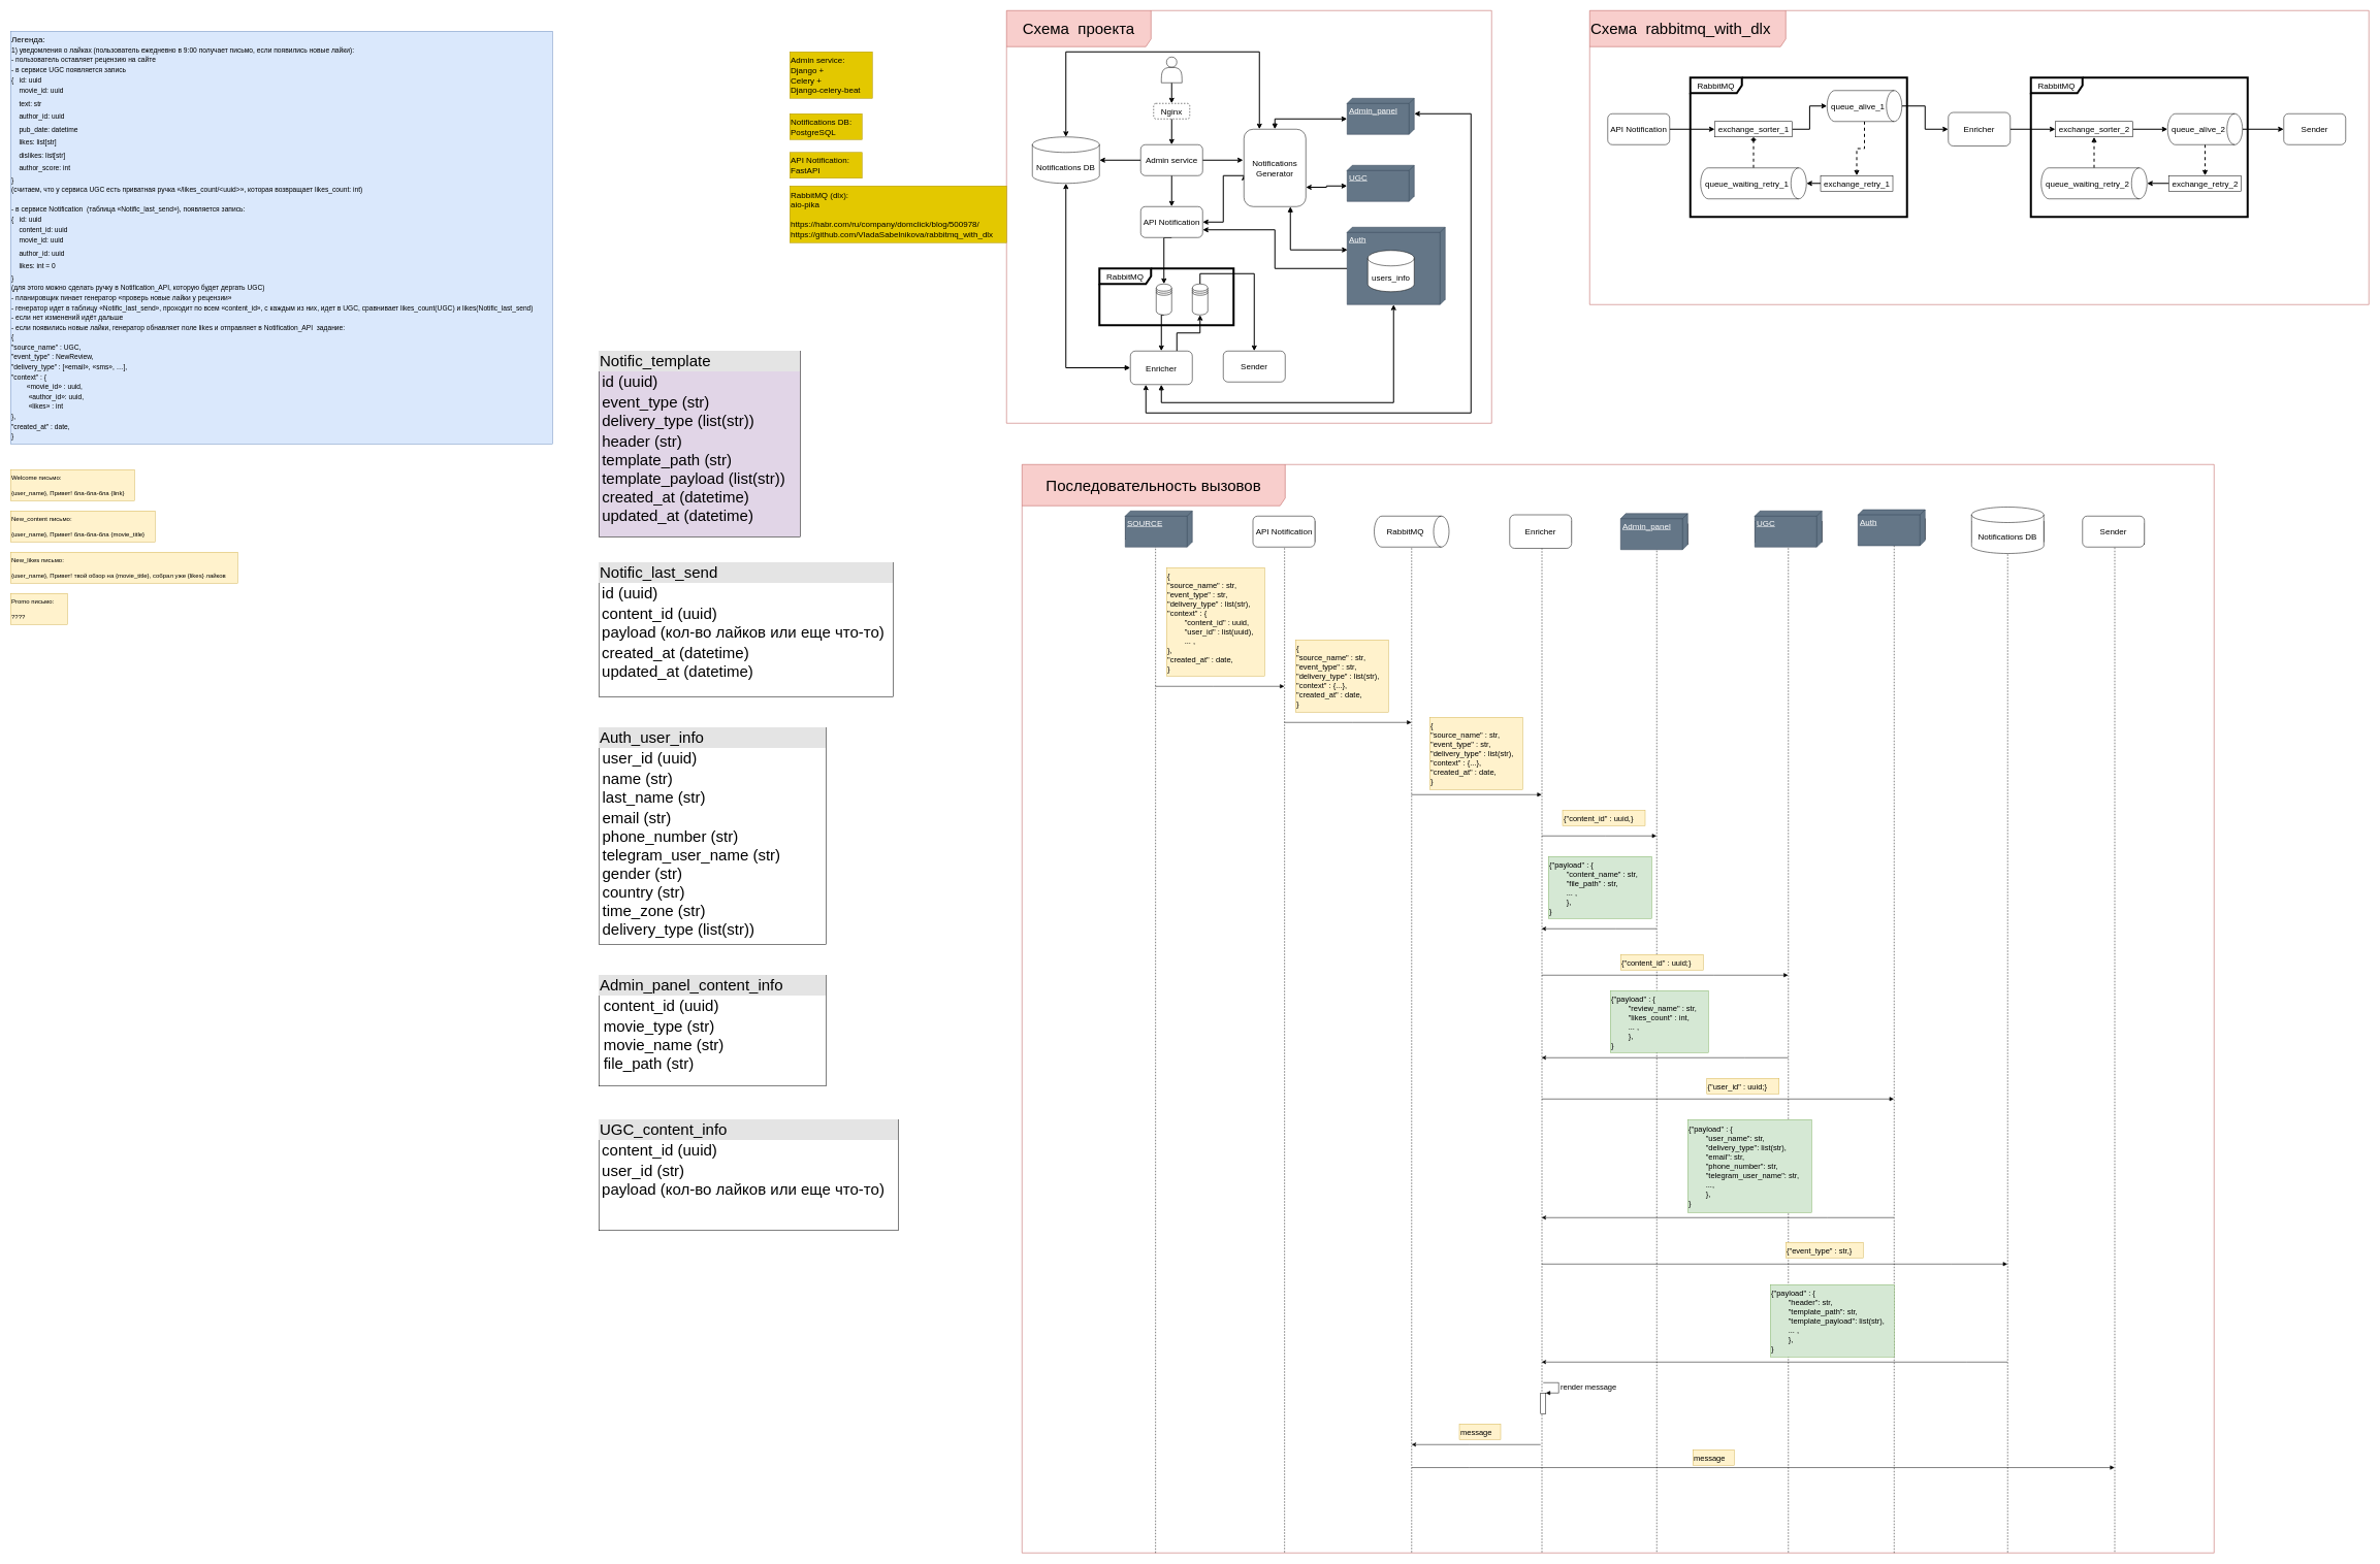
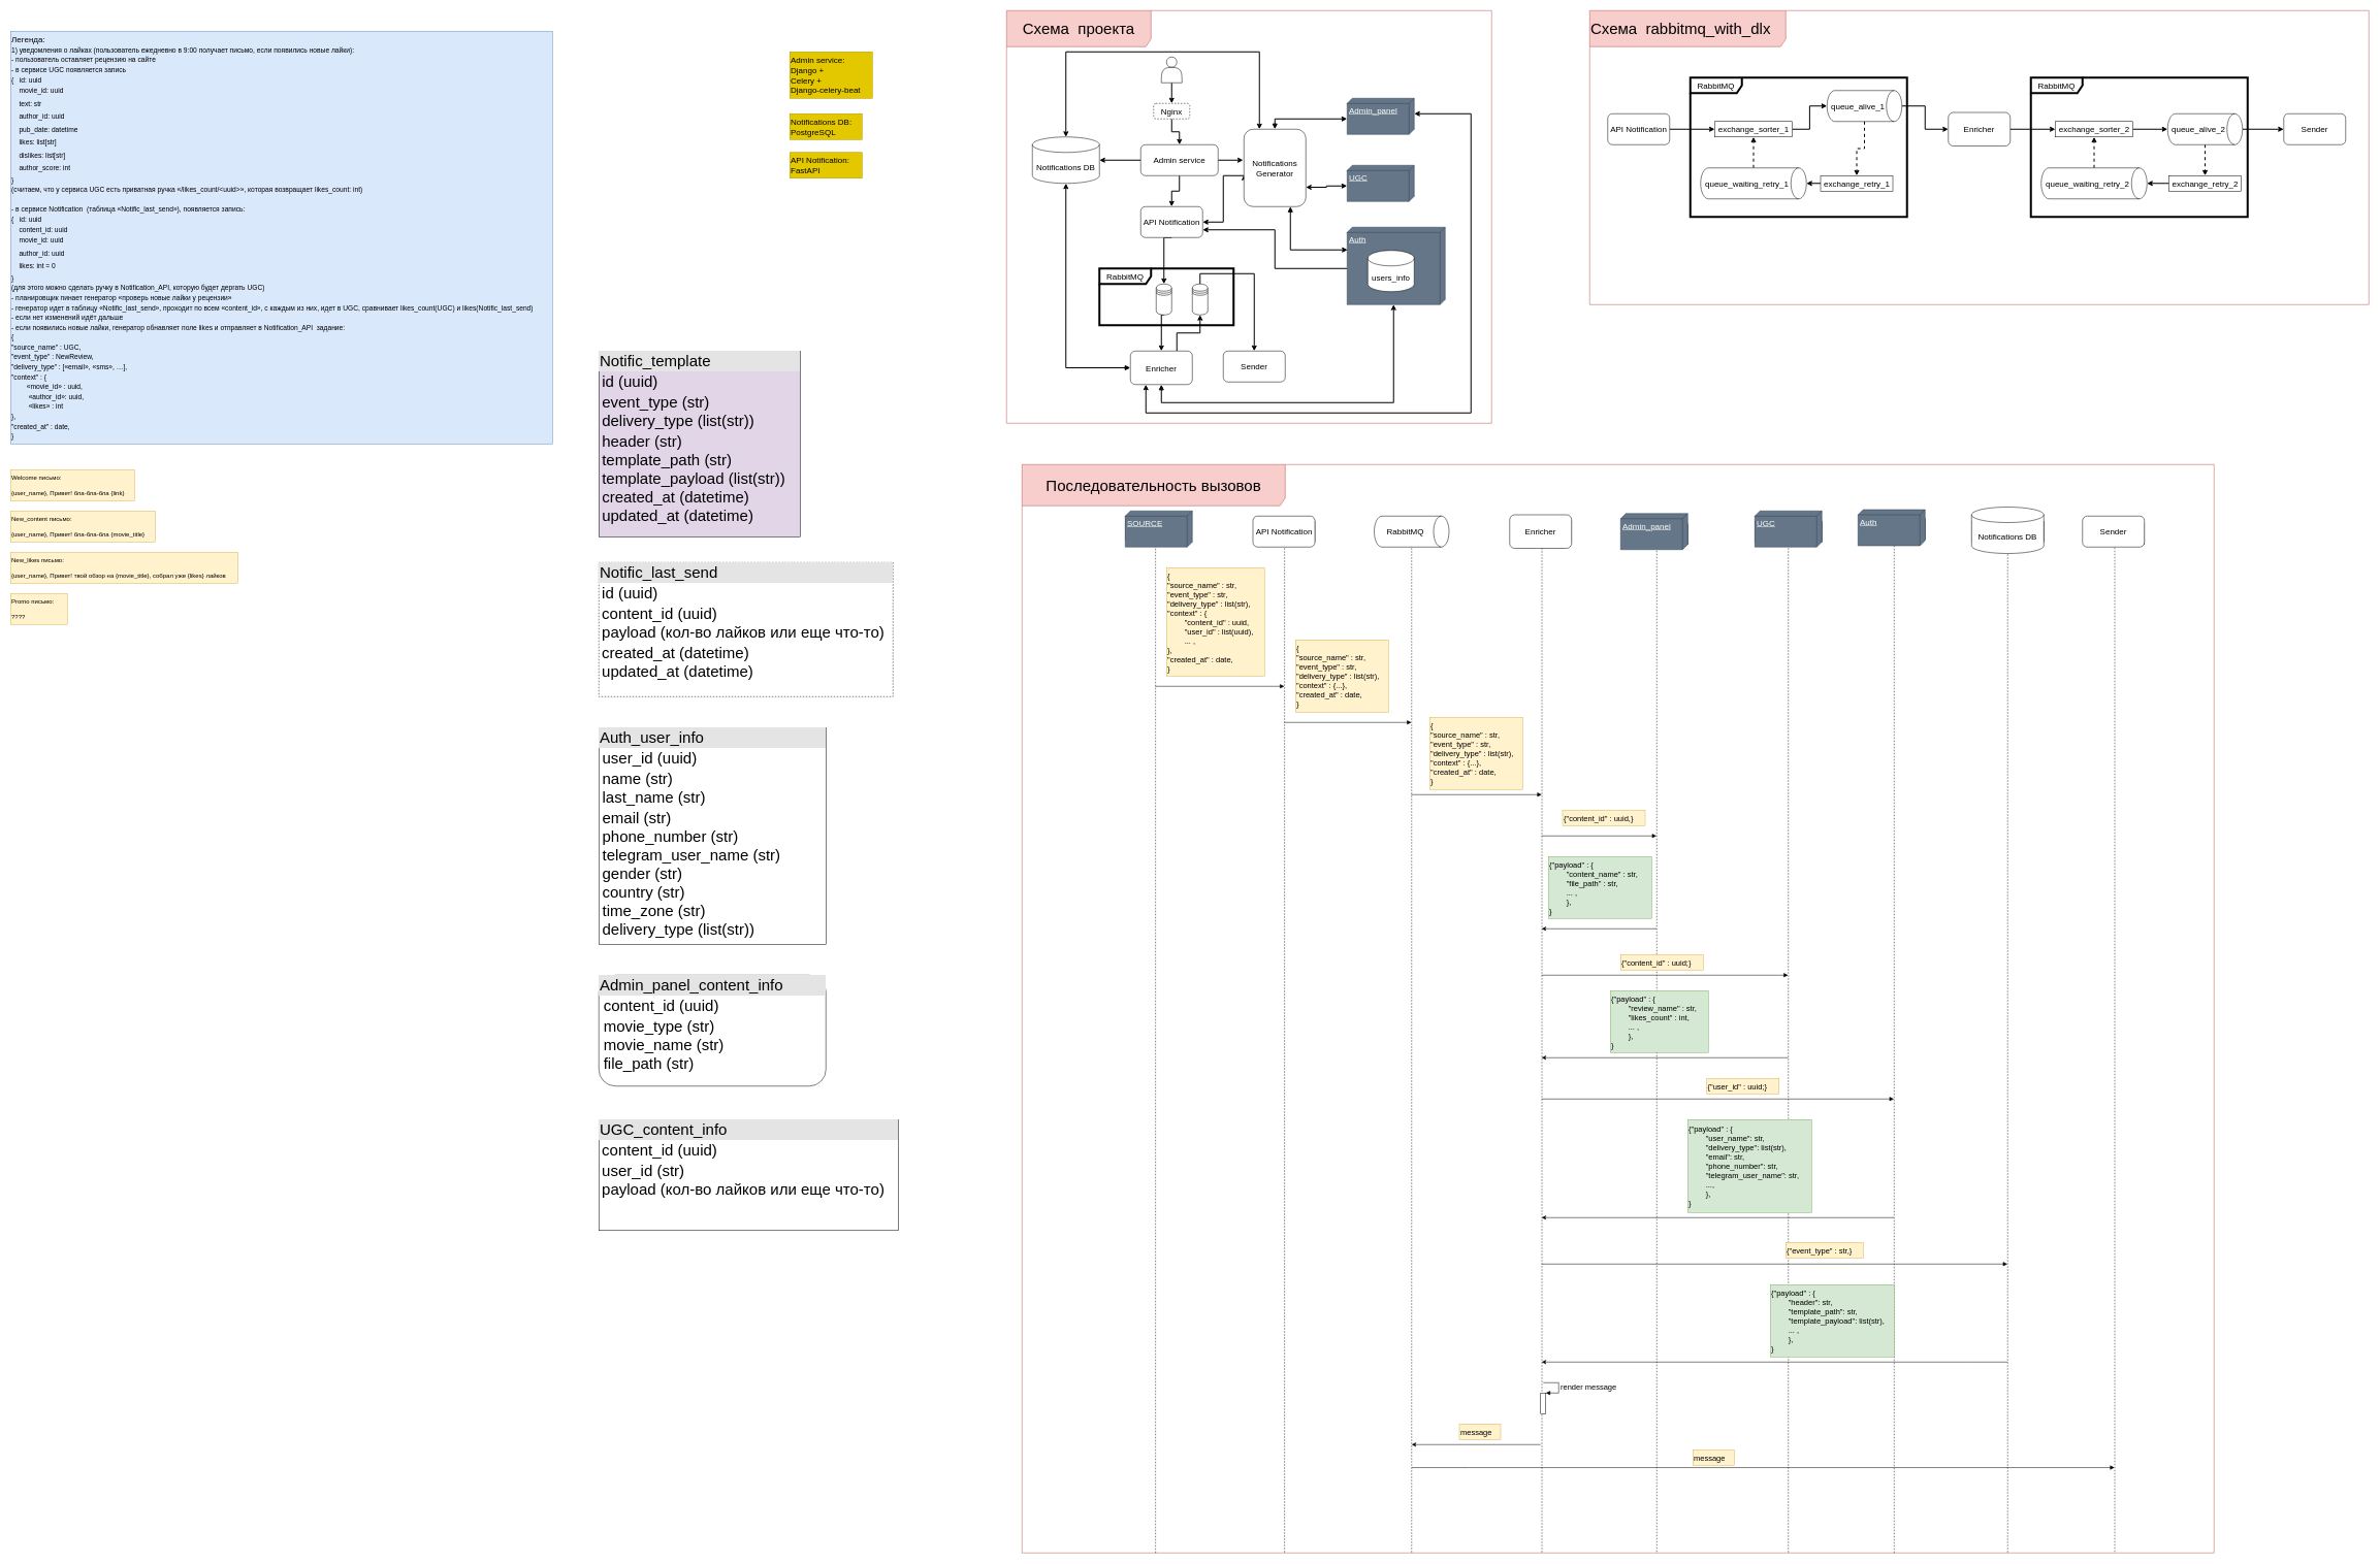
- <mxCell id="55" style="edgeStyle=orthogonalEdgeStyle;rounded=0;orthogonalLoop=1;jettySize=auto;html=1;exitX=0;exitY=0.5;exitDx=0;exitDy=0;exitPerimeter=0;entryX=0.5;entryY=1;entryDx=0;entryDy=0;strokeWidth=2;fontSize=16;dashed=1;endArrow=diamond;" parent="1" source="56" target="46" edge="1"><mxGeometry relative="1" as="geometry" /></mxCell>
+ <mxCell id="55" style="edgeStyle=orthogonalEdgeStyle;rounded=0;orthogonalLoop=1;jettySize=auto;html=1;exitX=0;exitY=0.5;exitDx=0;exitDy=0;exitPerimeter=0;entryX=0.5;entryY=1;entryDx=0;entryDy=0;strokeWidth=2;fontSize=16;dashed=1;" parent="1" source="56" target="46" edge="1"><mxGeometry relative="1" as="geometry" /></mxCell>
- <mxCell id="14" value="Admin service" style="rounded=1;whiteSpace=wrap;html=1;fontSize=16;" parent="1" vertex="1"><mxGeometry x="2210" y="280" width="120" height="60" as="geometry" /></mxCell>
+ <mxCell id="14" value="Admin service" style="rounded=1;whiteSpace=wrap;html=1;fontSize=16;" parent="1" vertex="1"><mxGeometry x="2210" y="280" width="150" height="60" as="geometry" /></mxCell>
- <mxCell id="40" value="RabbitMQ (dlx):&lt;br&gt;aio-pika&lt;br&gt;&lt;br&gt;https://habr.com/ru/company/domclick/blog/500978/&lt;br&gt;https://github.com/VladaSabelnikova/rabbitmq_with_dlx" style="text;html=1;align=left;verticalAlign=middle;resizable=0;points=[];autosize=1;strokeColor=#B09500;fillColor=#e3c800;fontSize=16;fontColor=#000000;" parent="1" vertex="1"><mxGeometry x="1530" y="360" width="420" height="110" as="geometry" /></mxCell>
- <mxCell id="117" value="&lt;div style=&quot;box-sizing:border-box;width:100%;background:#e4e4e4;padding:2px;&quot;&gt;Notific_last_send&lt;/div&gt;&lt;table style=&quot;width:100%;font-size:1em;&quot; cellpadding=&quot;2&quot; cellspacing=&quot;0&quot;&gt;&lt;tbody&gt;&lt;tr&gt;&lt;td&gt;&lt;br&gt;&lt;/td&gt;&lt;td&gt;id (uuid)&lt;/td&gt;&lt;/tr&gt;&lt;tr&gt;&lt;td&gt;&lt;br&gt;&lt;/td&gt;&lt;td&gt;content_id (uuid)&lt;br&gt;payload (кол-во лайков или еще что-то)&lt;/td&gt;&lt;/tr&gt;&lt;tr&gt;&lt;td&gt;&lt;/td&gt;&lt;td&gt;created_at (datetime)&lt;br&gt;updated_at (datetime)&lt;br&gt;&lt;br&gt;&lt;/td&gt;&lt;/tr&gt;&lt;/tbody&gt;&lt;/table&gt;" style="verticalAlign=top;align=left;overflow=fill;html=1;fontSize=30;" parent="1" vertex="1"><mxGeometry x="1160" y="1090" width="570" height="260" as="geometry" /></mxCell>
+ <mxCell id="117" value="&lt;div style=&quot;box-sizing:border-box;width:100%;background:#e4e4e4;padding:2px;&quot;&gt;Notific_last_send&lt;/div&gt;&lt;table style=&quot;width:100%;font-size:1em;&quot; cellpadding=&quot;2&quot; cellspacing=&quot;0&quot;&gt;&lt;tbody&gt;&lt;tr&gt;&lt;td&gt;&lt;br&gt;&lt;/td&gt;&lt;td&gt;id (uuid)&lt;/td&gt;&lt;/tr&gt;&lt;tr&gt;&lt;td&gt;&lt;br&gt;&lt;/td&gt;&lt;td&gt;content_id (uuid)&lt;br&gt;payload (кол-во лайков или еще что-то)&lt;/td&gt;&lt;/tr&gt;&lt;tr&gt;&lt;td&gt;&lt;/td&gt;&lt;td&gt;created_at (datetime)&lt;br&gt;updated_at (datetime)&lt;br&gt;&lt;br&gt;&lt;/td&gt;&lt;/tr&gt;&lt;/tbody&gt;&lt;/table&gt;" style="verticalAlign=top;align=left;overflow=fill;html=1;fontSize=30;dashed=1;" parent="1" vertex="1"><mxGeometry x="1160" y="1090" width="570" height="260" as="geometry" /></mxCell>
- <mxCell id="118" value="&lt;div style=&quot;box-sizing:border-box;width:100%;background:#e4e4e4;padding:2px;&quot;&gt;Admin_panel_content_info&lt;/div&gt;&lt;table style=&quot;width:100%;font-size:1em;&quot; cellpadding=&quot;2&quot; cellspacing=&quot;0&quot;&gt;&lt;tbody&gt;&lt;tr&gt;&lt;td&gt;&lt;br&gt;&lt;/td&gt;&lt;td&gt;content_id (uuid)&lt;/td&gt;&lt;/tr&gt;&lt;tr&gt;&lt;td&gt;&lt;br&gt;&lt;/td&gt;&lt;td&gt;movie_type (str)&lt;br&gt;movie_name (str)&lt;br&gt;file_path (str)&lt;/td&gt;&lt;/tr&gt;&lt;tr&gt;&lt;td&gt;&lt;/td&gt;&lt;td&gt;&lt;br&gt;&lt;/td&gt;&lt;/tr&gt;&lt;/tbody&gt;&lt;/table&gt;" style="verticalAlign=top;align=left;overflow=fill;html=1;fontSize=30;" parent="1" vertex="1"><mxGeometry x="1160" y="1890" width="440" height="215" as="geometry" /></mxCell>
+ <mxCell id="118" value="&lt;div style=&quot;box-sizing:border-box;width:100%;background:#e4e4e4;padding:2px;&quot;&gt;Admin_panel_content_info&lt;/div&gt;&lt;table style=&quot;width:100%;font-size:1em;&quot; cellpadding=&quot;2&quot; cellspacing=&quot;0&quot;&gt;&lt;tbody&gt;&lt;tr&gt;&lt;td&gt;&lt;br&gt;&lt;/td&gt;&lt;td&gt;content_id (uuid)&lt;/td&gt;&lt;/tr&gt;&lt;tr&gt;&lt;td&gt;&lt;br&gt;&lt;/td&gt;&lt;td&gt;movie_type (str)&lt;br&gt;movie_name (str)&lt;br&gt;file_path (str)&lt;/td&gt;&lt;/tr&gt;&lt;tr&gt;&lt;td&gt;&lt;/td&gt;&lt;td&gt;&lt;br&gt;&lt;/td&gt;&lt;/tr&gt;&lt;/tbody&gt;&lt;/table&gt;" style="verticalAlign=top;align=left;overflow=fill;html=1;fontSize=30;rounded=1;" parent="1" vertex="1"><mxGeometry x="1160" y="1890" width="440" height="215" as="geometry" /></mxCell>
